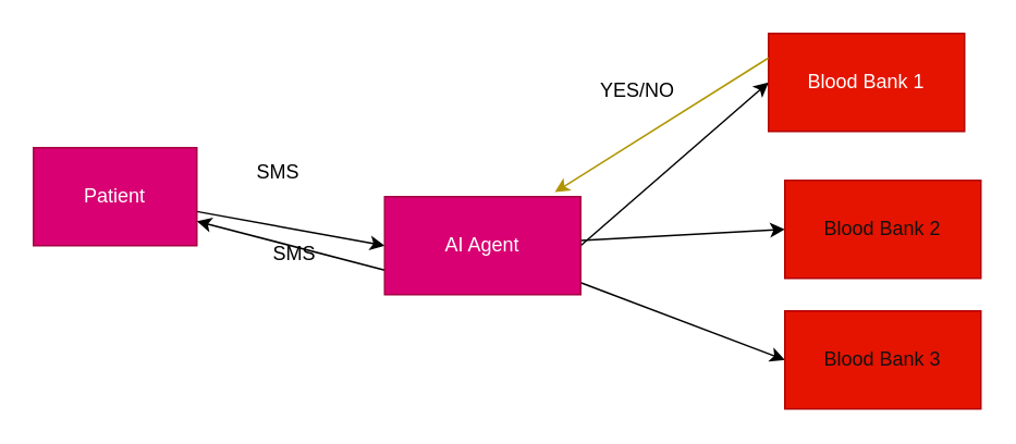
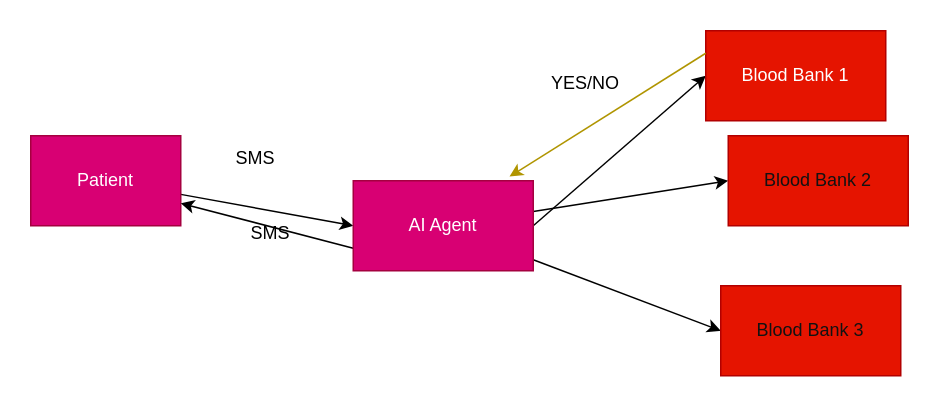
- <mxCell id="10" value="&lt;span&gt;&lt;font style=&quot;color: light-dark(rgb(18, 18, 18), rgb(0, 0, 0));&quot;&gt;Blood Bank 2&lt;/font&gt;&lt;/span&gt;" style="whiteSpace=wrap;html=1;fillColor=#e51400;fontColor=#ffffff;strokeColor=#B20000;" vertex="1" parent="1"><mxGeometry x="480" y="110" width="120" height="60" as="geometry" /></mxCell>
+ <mxCell id="10" value="&lt;span&gt;&lt;font style=&quot;color: light-dark(rgb(18, 18, 18), rgb(0, 0, 0));&quot;&gt;Blood Bank 2&lt;/font&gt;&lt;/span&gt;" style="whiteSpace=wrap;html=1;fillColor=#e51400;fontColor=#ffffff;strokeColor=#B20000;" vertex="1" parent="1"><mxGeometry x="485" y="90" width="120" height="60" as="geometry" /></mxCell>
